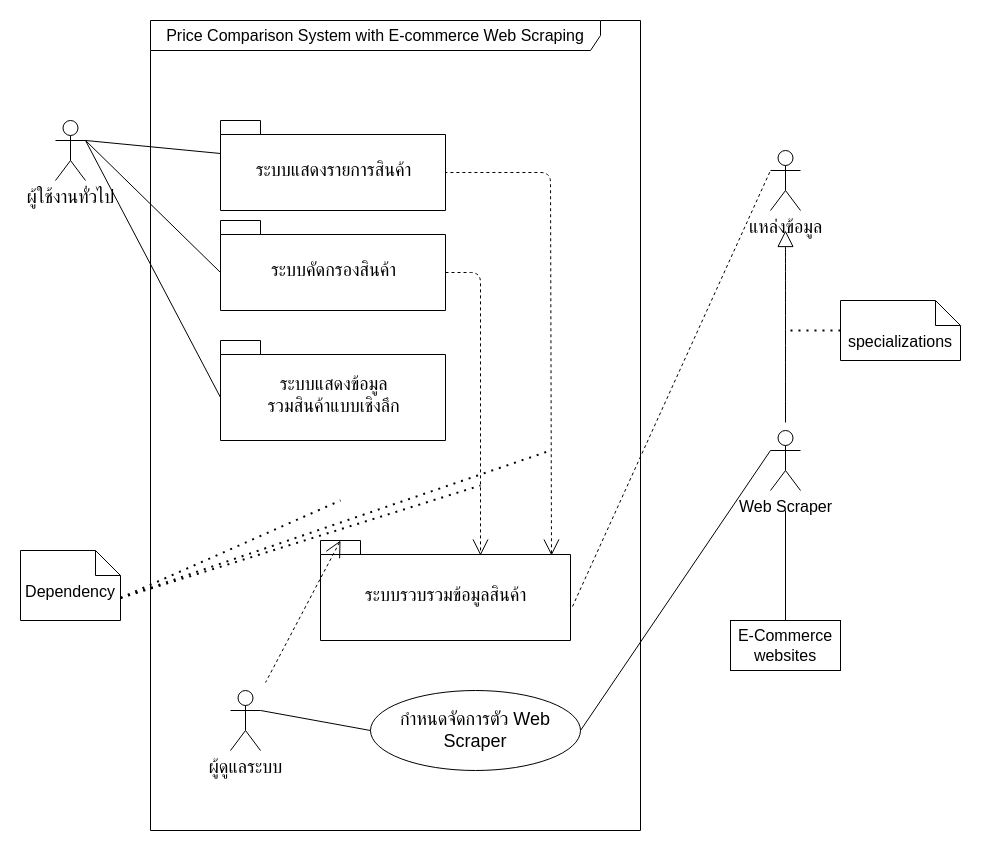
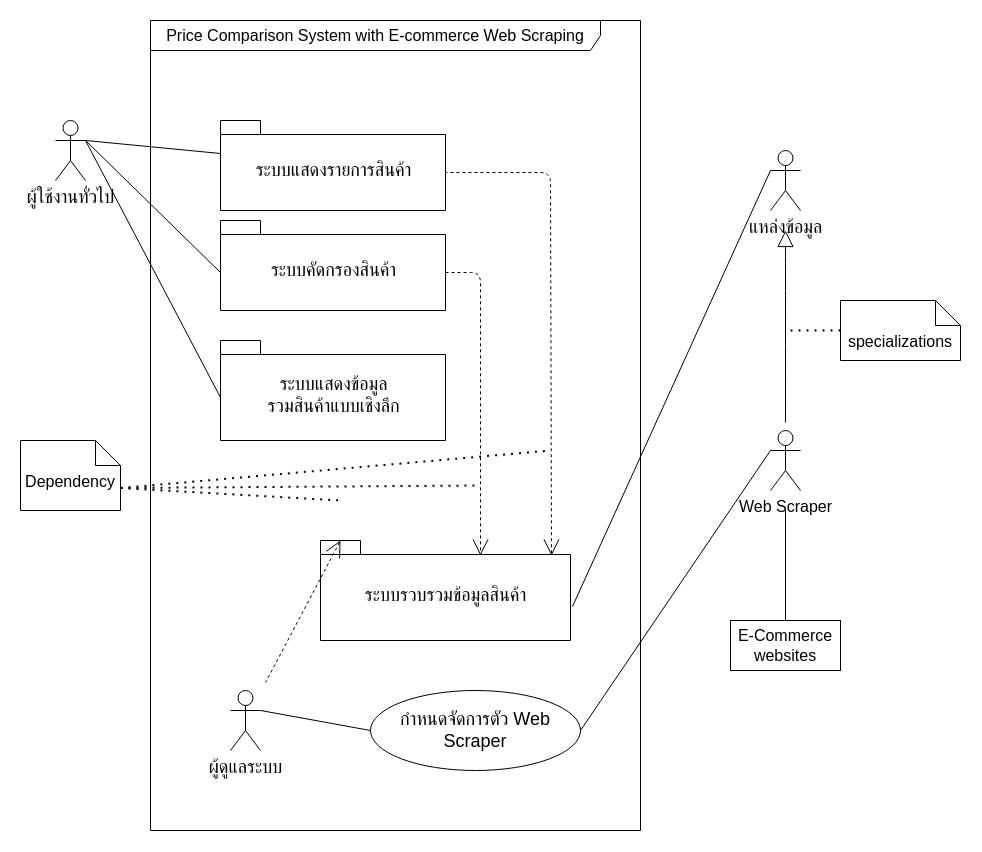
- <mxCell id="14" value="" style="endArrow=none;html=1;startSize=14;endSize=14;sourcePerimeterSpacing=8;targetPerimeterSpacing=8;strokeColor=default;entryX=0;entryY=0.333;entryDx=0;entryDy=0;entryPerimeter=0;exitX=1.008;exitY=0.66;exitDx=0;exitDy=0;exitPerimeter=0;dashed=1;" edge="1" parent="1" source="13" target="11"><mxGeometry width="50" height="50" relative="1" as="geometry"><mxPoint x="630" y="290" as="sourcePoint" /><mxPoint x="660" y="180" as="targetPoint" /></mxGeometry></mxCell>
+ <mxCell id="14" value="" style="endArrow=none;html=1;startSize=14;endSize=14;sourcePerimeterSpacing=8;targetPerimeterSpacing=8;strokeColor=default;entryX=0;entryY=0.333;entryDx=0;entryDy=0;entryPerimeter=0;exitX=1.008;exitY=0.66;exitDx=0;exitDy=0;exitPerimeter=0;" edge="1" parent="1" source="13" target="11"><mxGeometry width="50" height="50" relative="1" as="geometry"><mxPoint x="630" y="290" as="sourcePoint" /><mxPoint x="660" y="180" as="targetPoint" /></mxGeometry></mxCell>
- <mxCell id="18" value="&lt;font style=&quot;font-size: 16px&quot;&gt;Dependency&lt;/font&gt;" style="shape=note2;boundedLbl=1;whiteSpace=wrap;html=1;size=25;verticalAlign=top;align=center;hachureGap=4;pointerEvents=0;" vertex="1" parent="1"><mxGeometry x="20" y="550" width="100" height="70" as="geometry" /></mxCell>
+ <mxCell id="18" value="&lt;font style=&quot;font-size: 16px&quot;&gt;Dependency&lt;/font&gt;" style="shape=note2;boundedLbl=1;whiteSpace=wrap;html=1;size=25;verticalAlign=top;align=center;hachureGap=4;pointerEvents=0;" vertex="1" parent="1"><mxGeometry x="20" y="440" width="100" height="70" as="geometry" /></mxCell>
